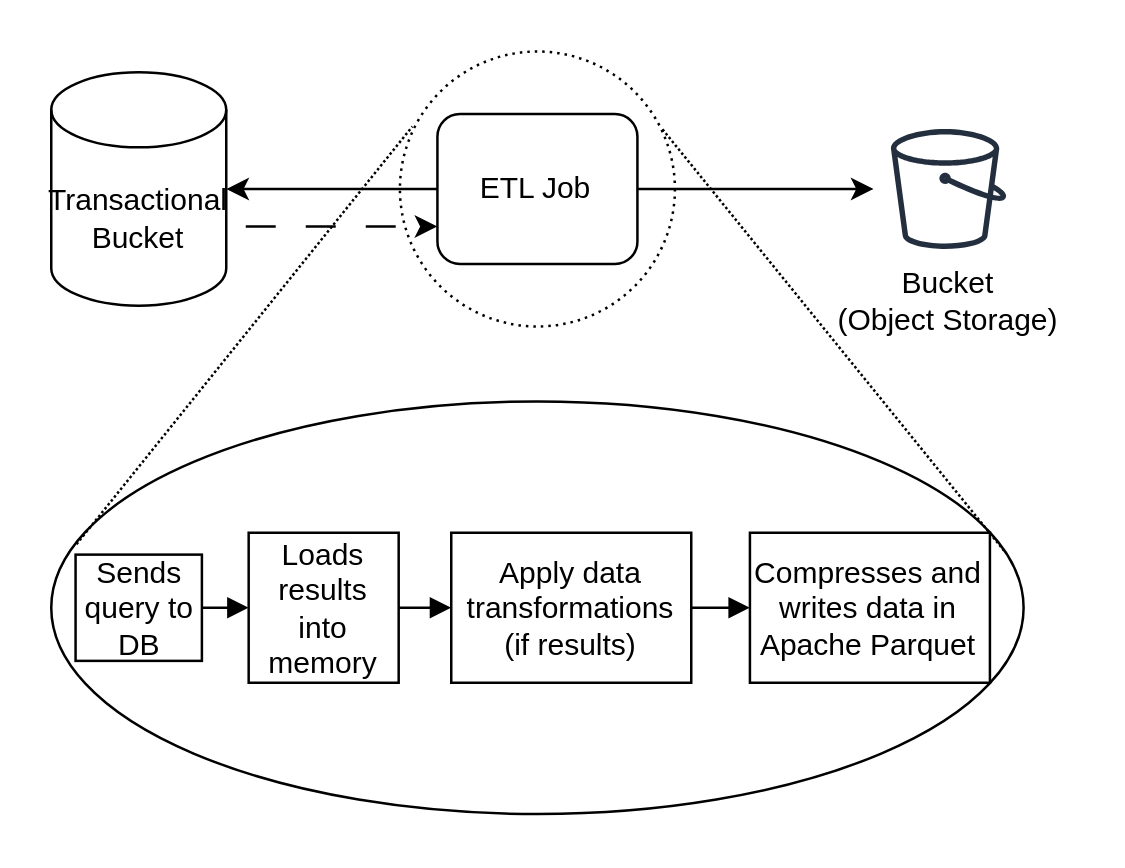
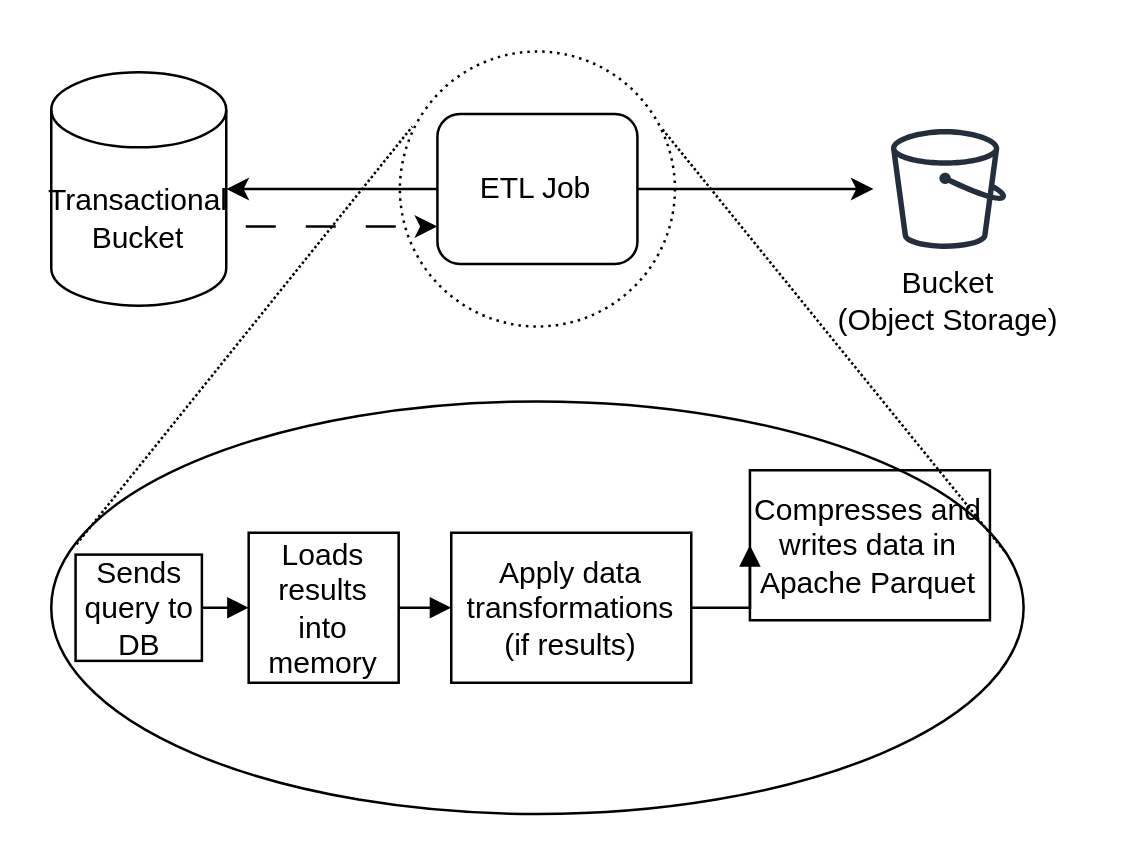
- <mxCell id="18" value="&lt;font style=&quot;font-size: 12px;&quot;&gt;Compresses and writes data in Apache Parquet&lt;/font&gt;" style="rounded=0;whiteSpace=wrap;html=1;fontSize=10;fillColor=none;" vertex="1" parent="1"><mxGeometry x="299.47" y="212.5" width="96" height="60" as="geometry" /></mxCell>
+ <mxCell id="18" value="&lt;font style=&quot;font-size: 12px;&quot;&gt;Compresses and writes data in Apache Parquet&lt;/font&gt;" style="rounded=0;whiteSpace=wrap;html=1;fontSize=10;fillColor=none;" vertex="1" parent="1"><mxGeometry x="299.47" y="187.5" width="96" height="60" as="geometry" /></mxCell>
